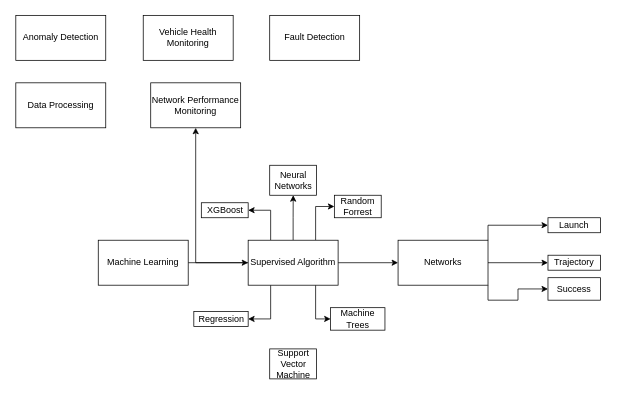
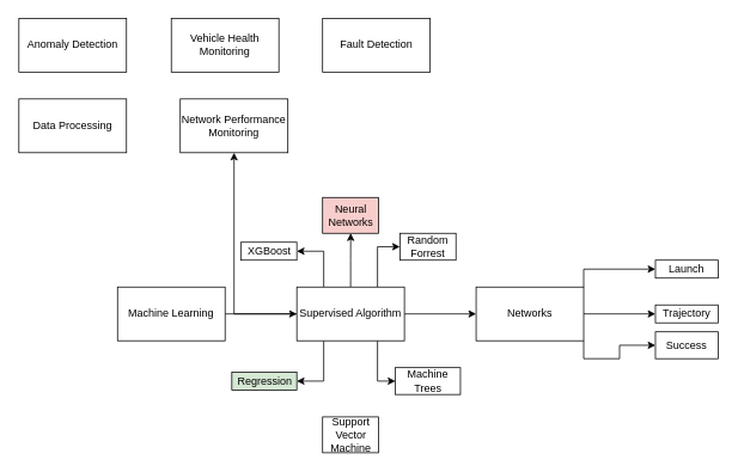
- <mxCell id="23" value="Neural Networks" style="rounded=0;whiteSpace=wrap;html=1;" vertex="1" parent="1"><mxGeometry x="358.75" y="220" width="62.5" height="40" as="geometry" /></mxCell>
+ <mxCell id="23" value="Neural Networks" style="rounded=0;whiteSpace=wrap;html=1;fillColor=#f8cecc;" vertex="1" parent="1"><mxGeometry x="358.75" y="220" width="62.5" height="40" as="geometry" /></mxCell>
- <mxCell id="24" value="Regression" style="rounded=0;whiteSpace=wrap;html=1;" vertex="1" parent="1"><mxGeometry x="257.5" y="415" width="72.5" height="20" as="geometry" /></mxCell>
+ <mxCell id="24" value="Regression" style="rounded=0;whiteSpace=wrap;html=1;fillColor=#d5e8d4;" vertex="1" parent="1"><mxGeometry x="257.5" y="415" width="72.5" height="20" as="geometry" /></mxCell>
